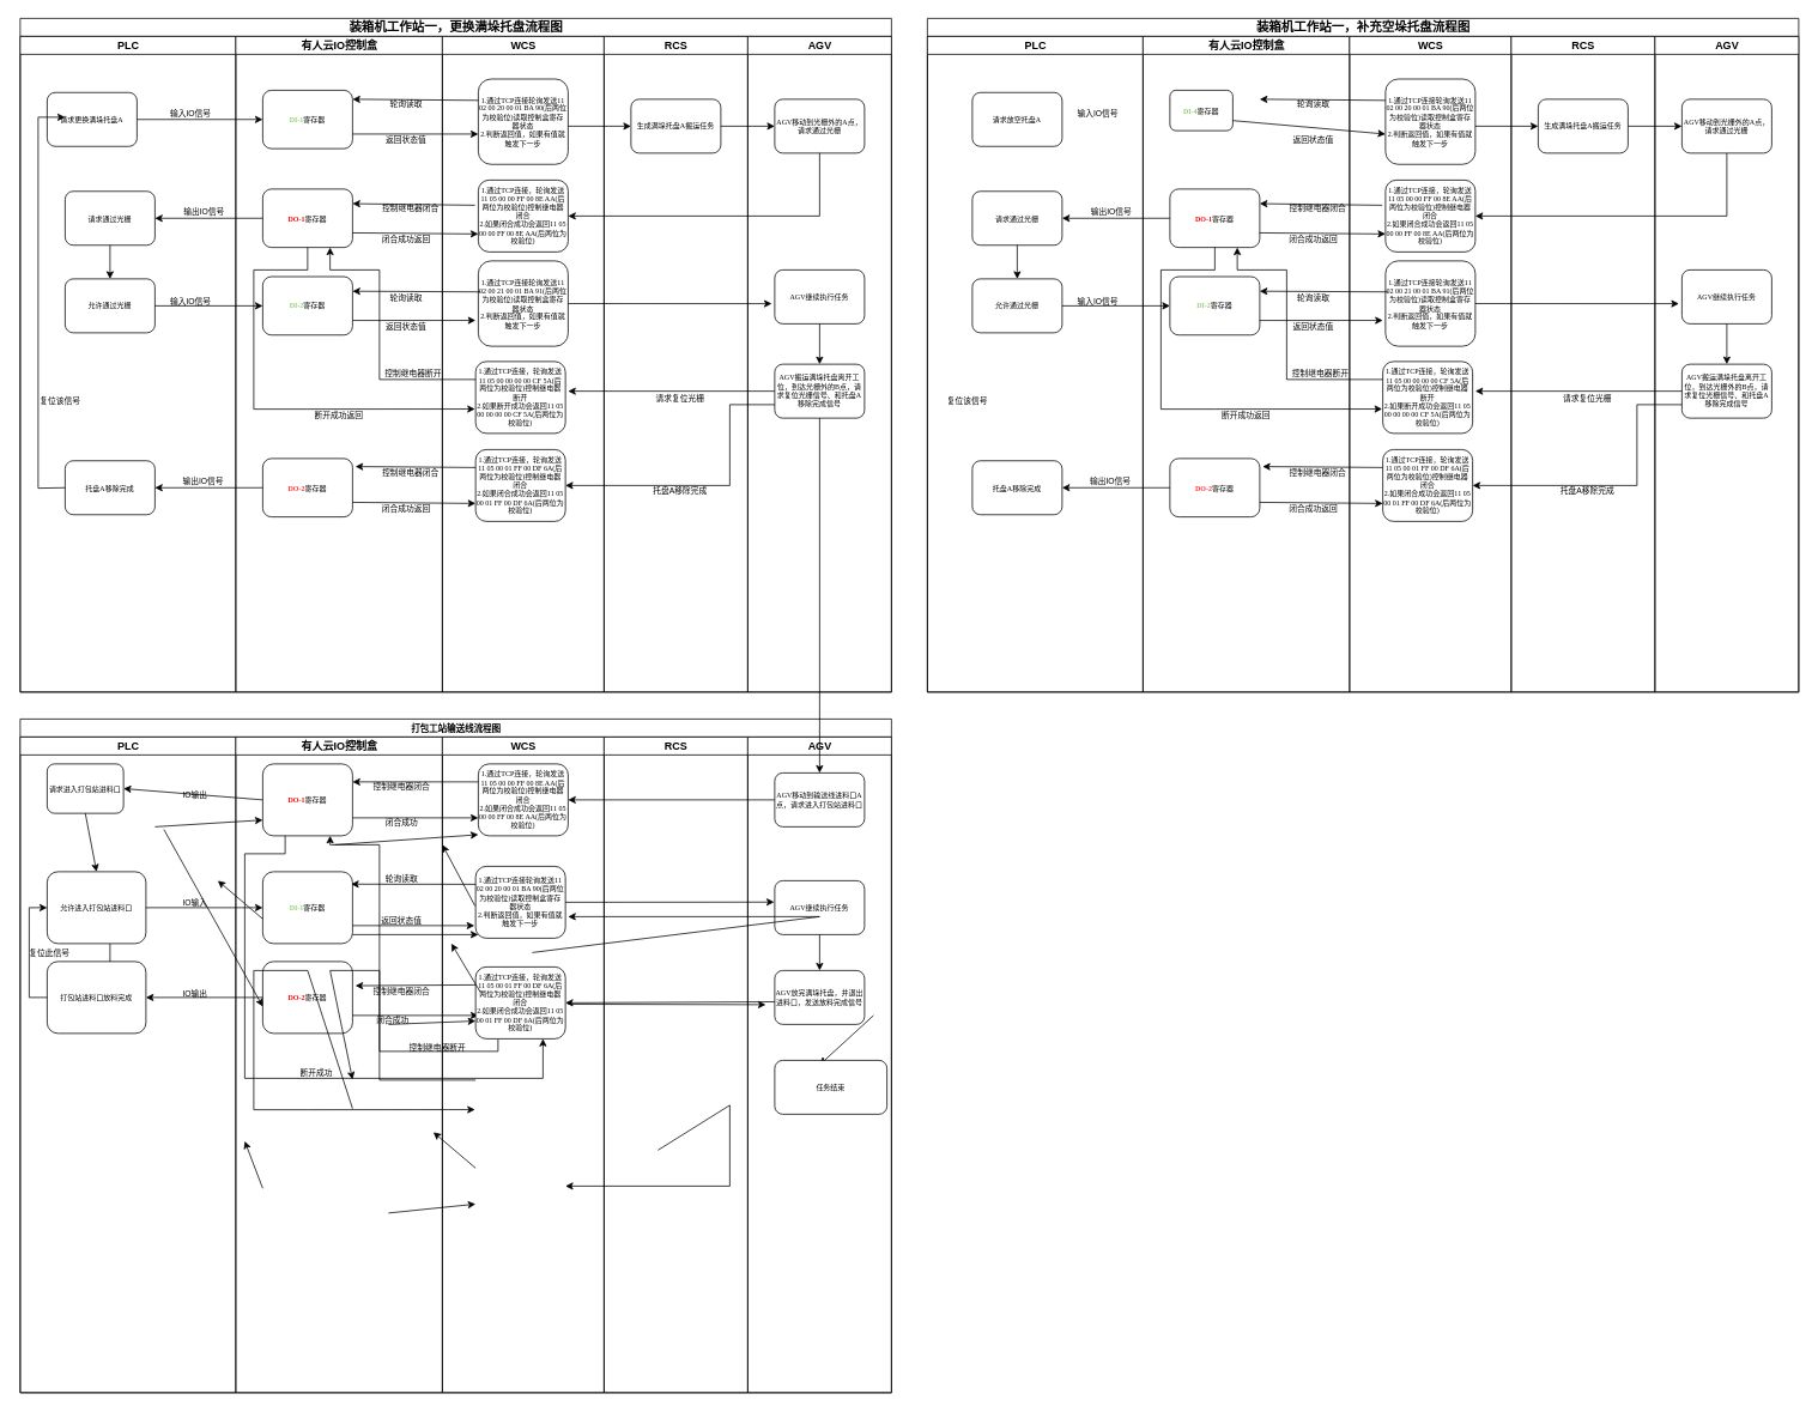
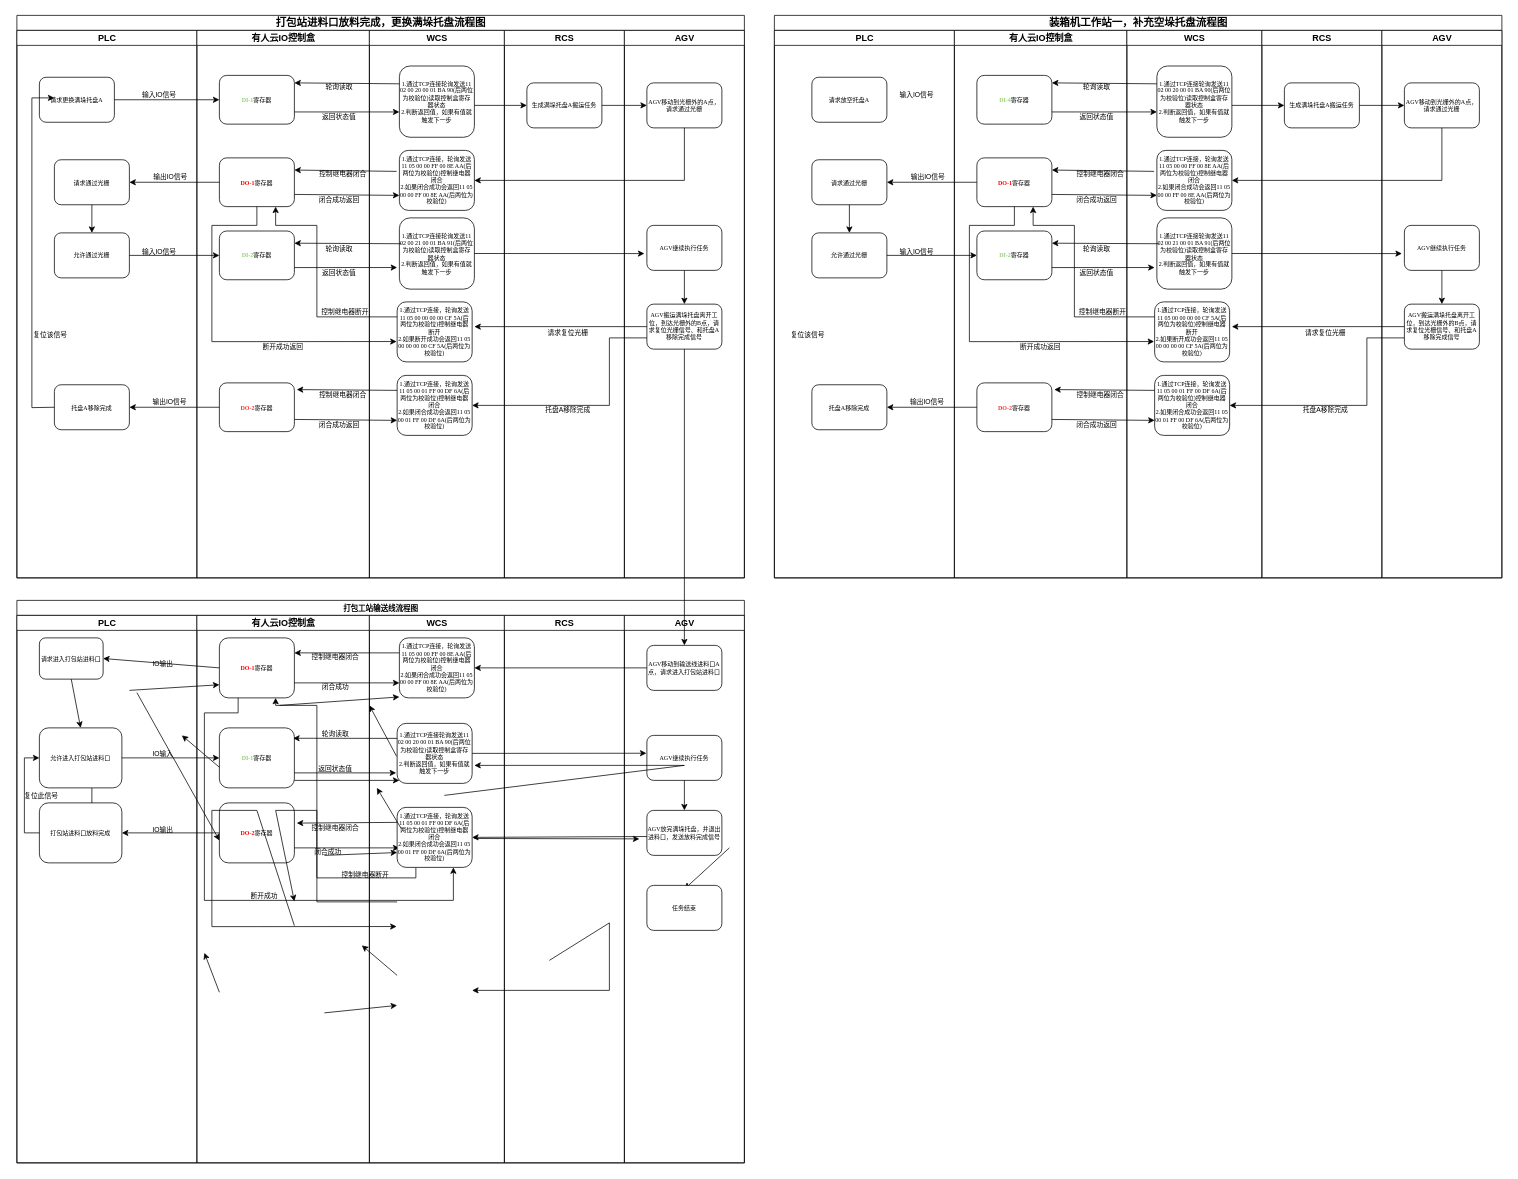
- <mxCell id="2" value="&lt;font style=&quot;font-size: 14px;&quot;&gt;装箱机工作站一，更换满垛托盘流程图&lt;/font&gt;" style="swimlane;html=1;childLayout=stackLayout;startSize=20;rounded=0;shadow=0;labelBackgroundColor=none;strokeWidth=1;fontFamily=Verdana;fontSize=8;align=center;" parent="1" vertex="1"><mxGeometry x="22" y="20" width="970" height="750" as="geometry" /></mxCell>
+ <mxCell id="2" value="&lt;font style=&quot;font-size: 14px;&quot;&gt;打包站进料口放料完成，更换满垛托盘流程图&lt;/font&gt;" style="swimlane;html=1;childLayout=stackLayout;startSize=20;rounded=0;shadow=0;labelBackgroundColor=none;strokeWidth=1;fontFamily=Verdana;fontSize=8;align=center;" parent="1" vertex="1"><mxGeometry x="22" y="20" width="970" height="750" as="geometry" /></mxCell>
- <mxCell id="168" value="&lt;b&gt;&lt;font color=&quot;#97d077&quot;&gt;DI-4&lt;/font&gt;&lt;/b&gt;寄存器" style="rounded=1;whiteSpace=wrap;html=1;shadow=0;labelBackgroundColor=none;strokeWidth=1;fontFamily=Verdana;fontSize=8;align=center;" vertex="1" parent="167"><mxGeometry x="30" y="60" width="70" height="45" as="geometry" /></mxCell>
+ <mxCell id="168" value="&lt;b&gt;&lt;font color=&quot;#97d077&quot;&gt;DI-4&lt;/font&gt;&lt;/b&gt;寄存器" style="rounded=1;whiteSpace=wrap;html=1;shadow=0;labelBackgroundColor=none;strokeWidth=1;fontFamily=Verdana;fontSize=8;align=center;" vertex="1" parent="167"><mxGeometry x="30" y="60" width="100" height="65" as="geometry" /></mxCell>
- <mxCell id="118" value="任务结束" style="rounded=1;whiteSpace=wrap;html=1;shadow=0;labelBackgroundColor=none;strokeWidth=1;fontFamily=Verdana;fontSize=8;align=center;" vertex="1" parent="112"><mxGeometry x="30" y="360" width="125" height="60" as="geometry" /></mxCell>
+ <mxCell id="118" value="任务结束" style="rounded=1;whiteSpace=wrap;html=1;shadow=0;labelBackgroundColor=none;strokeWidth=1;fontFamily=Verdana;fontSize=8;align=center;" vertex="1" parent="112"><mxGeometry x="30" y="360" width="100" height="60" as="geometry" /></mxCell>
